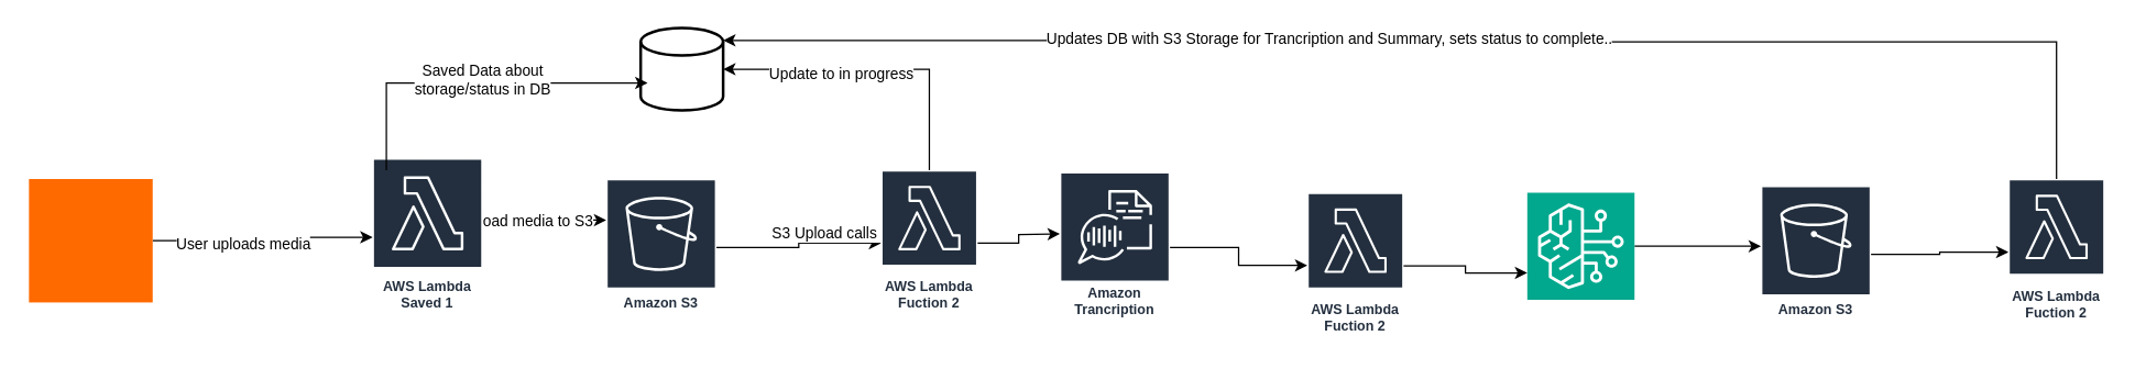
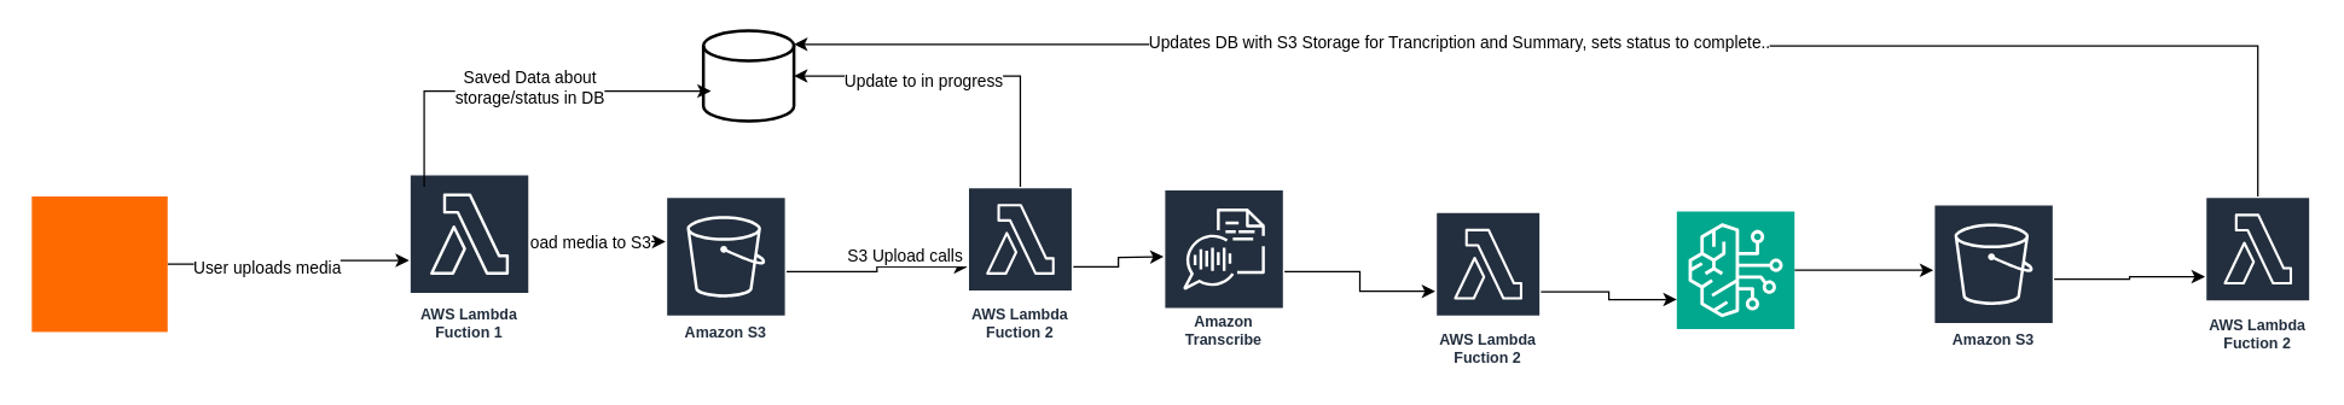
- <mxCell id="6" value="AWS Lambda Saved 1" style="sketch=0;outlineConnect=0;fontColor=#232F3E;gradientColor=none;strokeColor=#ffffff;fillColor=#232F3E;dashed=0;verticalLabelPosition=middle;verticalAlign=bottom;align=center;html=1;whiteSpace=wrap;fontSize=10;fontStyle=1;spacing=3;shape=mxgraph.aws4.productIcon;prIcon=mxgraph.aws4.lambda;" vertex="1" parent="1"><mxGeometry x="270" y="115" width="80" height="115" as="geometry" /></mxCell>
+ <mxCell id="6" value="AWS Lambda Fuction 1" style="sketch=0;outlineConnect=0;fontColor=#232F3E;gradientColor=none;strokeColor=#ffffff;fillColor=#232F3E;dashed=0;verticalLabelPosition=middle;verticalAlign=bottom;align=center;html=1;whiteSpace=wrap;fontSize=10;fontStyle=1;spacing=3;shape=mxgraph.aws4.productIcon;prIcon=mxgraph.aws4.lambda;" vertex="1" parent="1"><mxGeometry x="270" y="115" width="80" height="115" as="geometry" /></mxCell>
- <mxCell id="3" value="Amazon Trancription" style="sketch=0;outlineConnect=0;fontColor=#232F3E;gradientColor=none;strokeColor=#ffffff;fillColor=#232F3E;dashed=0;verticalLabelPosition=middle;verticalAlign=bottom;align=center;html=1;whiteSpace=wrap;fontSize=10;fontStyle=1;spacing=3;shape=mxgraph.aws4.productIcon;prIcon=mxgraph.aws4.transcribe;" vertex="1" parent="1"><mxGeometry x="770" y="125" width="80" height="110" as="geometry" /></mxCell>
+ <mxCell id="3" value="Amazon Transcribe" style="sketch=0;outlineConnect=0;fontColor=#232F3E;gradientColor=none;strokeColor=#ffffff;fillColor=#232F3E;dashed=0;verticalLabelPosition=middle;verticalAlign=bottom;align=center;html=1;whiteSpace=wrap;fontSize=10;fontStyle=1;spacing=3;shape=mxgraph.aws4.productIcon;prIcon=mxgraph.aws4.transcribe;" vertex="1" parent="1"><mxGeometry x="770" y="125" width="80" height="110" as="geometry" /></mxCell>
